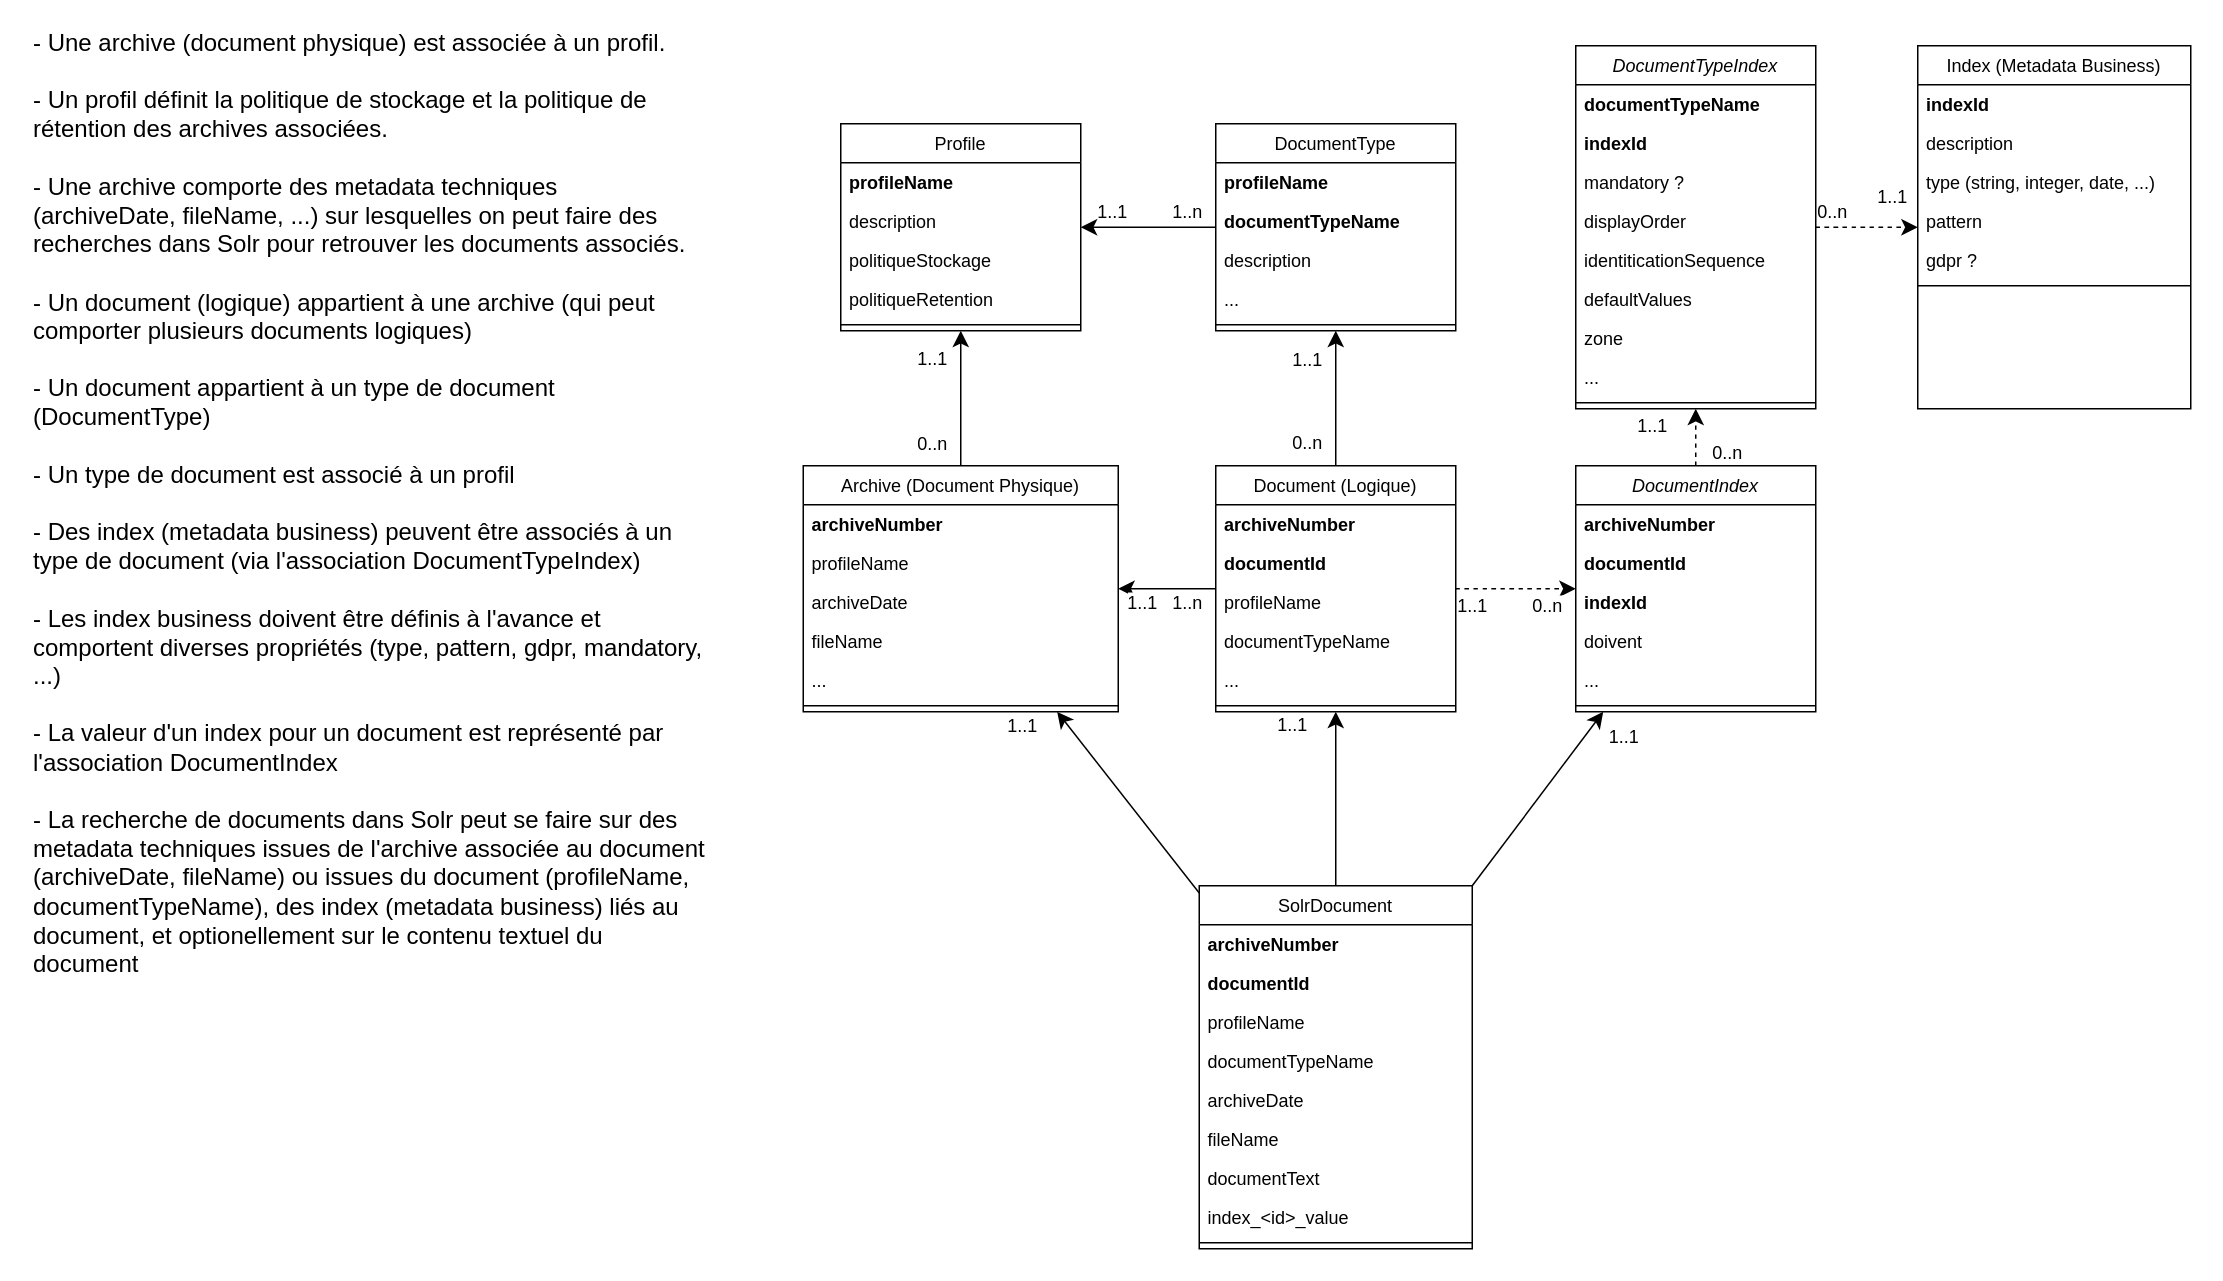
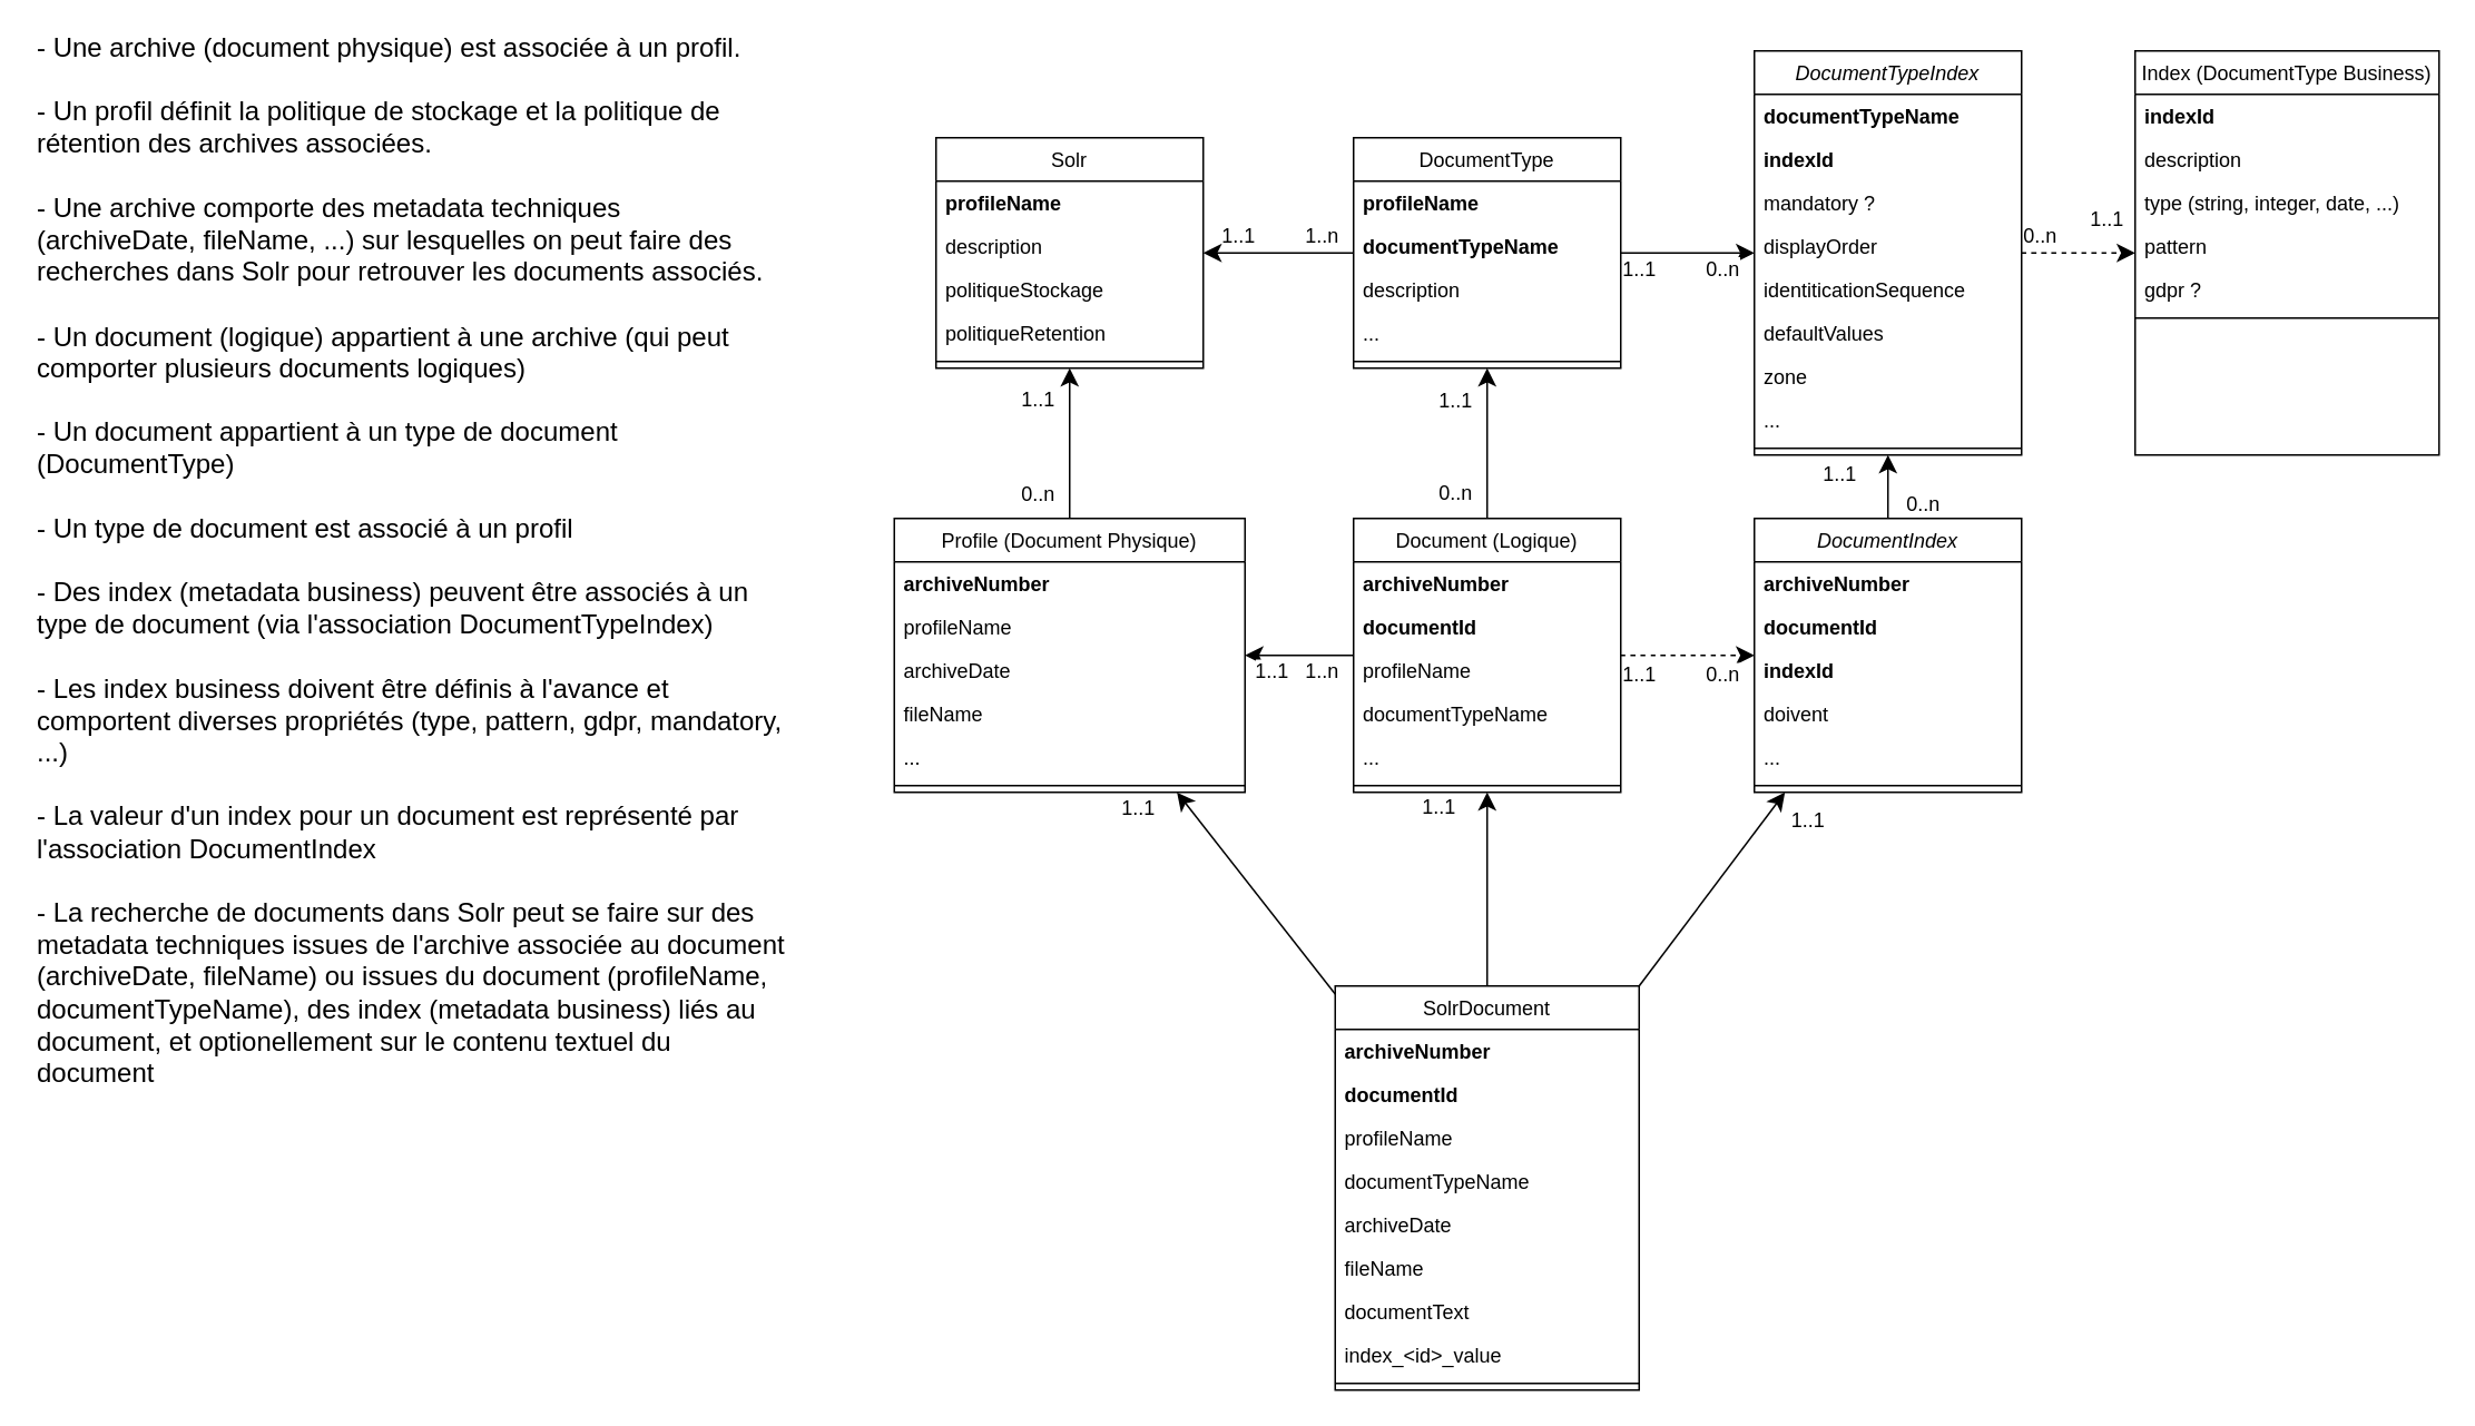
- <mxCell id="2" value="Index (Metadata Business)" style="swimlane;fontStyle=0;align=center;verticalAlign=top;childLayout=stackLayout;horizontal=1;startSize=26;horizontalStack=0;resizeParent=1;resizeLast=0;collapsible=1;marginBottom=0;rounded=0;shadow=0;strokeWidth=1;" vertex="1" parent="1"><mxGeometry x="1278" y="30" width="182" height="242" as="geometry"><mxRectangle x="550" y="140" width="160" height="26" as="alternateBounds" /></mxGeometry></mxCell>
+ <mxCell id="2" value="Index (DocumentType Business)" style="swimlane;fontStyle=0;align=center;verticalAlign=top;childLayout=stackLayout;horizontal=1;startSize=26;horizontalStack=0;resizeParent=1;resizeLast=0;collapsible=1;marginBottom=0;rounded=0;shadow=0;strokeWidth=1;" vertex="1" parent="1"><mxGeometry x="1278" y="30" width="182" height="242" as="geometry"><mxRectangle x="550" y="140" width="160" height="26" as="alternateBounds" /></mxGeometry></mxCell>
- <mxCell id="67" value="Profile" style="swimlane;fontStyle=0;align=center;verticalAlign=top;childLayout=stackLayout;horizontal=1;startSize=26;horizontalStack=0;resizeParent=1;resizeLast=0;collapsible=1;marginBottom=0;rounded=0;shadow=0;strokeWidth=1;" vertex="1" parent="1"><mxGeometry x="560" y="82" width="160" height="138" as="geometry"><mxRectangle x="230" y="140" width="160" height="26" as="alternateBounds" /></mxGeometry></mxCell>
+ <mxCell id="67" value="Solr" style="swimlane;fontStyle=0;align=center;verticalAlign=top;childLayout=stackLayout;horizontal=1;startSize=26;horizontalStack=0;resizeParent=1;resizeLast=0;collapsible=1;marginBottom=0;rounded=0;shadow=0;strokeWidth=1;" vertex="1" parent="1"><mxGeometry x="560" y="82" width="160" height="138" as="geometry"><mxRectangle x="230" y="140" width="160" height="26" as="alternateBounds" /></mxGeometry></mxCell>
+ <mxCell id="9" style="edgeStyle=none;curved=1;rounded=0;orthogonalLoop=1;jettySize=auto;html=1;fontSize=12;startSize=8;endSize=8;" edge="1" parent="1" source="15" target="24"><mxGeometry relative="1" as="geometry" /></mxCell>
+ <mxCell id="10" value="0..n" style="edgeLabel;html=1;align=center;verticalAlign=middle;resizable=0;points=[];fontSize=12;" vertex="1" connectable="0" parent="9"><mxGeometry x="-0.175" y="-1" relative="1" as="geometry"><mxPoint x="27" y="8" as="offset" /></mxGeometry></mxCell>
+ <mxCell id="11" value="1..1" style="edgeLabel;html=1;align=center;verticalAlign=middle;resizable=0;points=[];fontSize=12;" vertex="1" connectable="0" parent="9"><mxGeometry x="-0.6" y="-1" relative="1" as="geometry"><mxPoint x="-6" y="8" as="offset" /></mxGeometry></mxCell>
- <mxCell id="47" style="edgeStyle=none;curved=1;rounded=0;orthogonalLoop=1;jettySize=auto;html=1;entryX=0.5;entryY=1;entryDx=0;entryDy=0;fontSize=12;startSize=8;endSize=8;dashed=1;" edge="1" parent="1" source="50" target="24"><mxGeometry relative="1" as="geometry" /></mxCell>
+ <mxCell id="47" style="edgeStyle=none;curved=1;rounded=0;orthogonalLoop=1;jettySize=auto;html=1;entryX=0.5;entryY=1;entryDx=0;entryDy=0;fontSize=12;startSize=8;endSize=8;" edge="1" parent="1" source="50" target="24"><mxGeometry relative="1" as="geometry" /></mxCell>
- <mxCell id="60" value="Archive (Document Physique)" style="swimlane;fontStyle=0;align=center;verticalAlign=top;childLayout=stackLayout;horizontal=1;startSize=26;horizontalStack=0;resizeParent=1;resizeLast=0;collapsible=1;marginBottom=0;rounded=0;shadow=0;strokeWidth=1;" vertex="1" parent="1"><mxGeometry x="535" y="310" width="210" height="164" as="geometry"><mxRectangle x="230" y="140" width="160" height="26" as="alternateBounds" /></mxGeometry></mxCell>
+ <mxCell id="60" value="Profile (Document Physique)" style="swimlane;fontStyle=0;align=center;verticalAlign=top;childLayout=stackLayout;horizontal=1;startSize=26;horizontalStack=0;resizeParent=1;resizeLast=0;collapsible=1;marginBottom=0;rounded=0;shadow=0;strokeWidth=1;" vertex="1" parent="1"><mxGeometry x="535" y="310" width="210" height="164" as="geometry"><mxRectangle x="230" y="140" width="160" height="26" as="alternateBounds" /></mxGeometry></mxCell>
